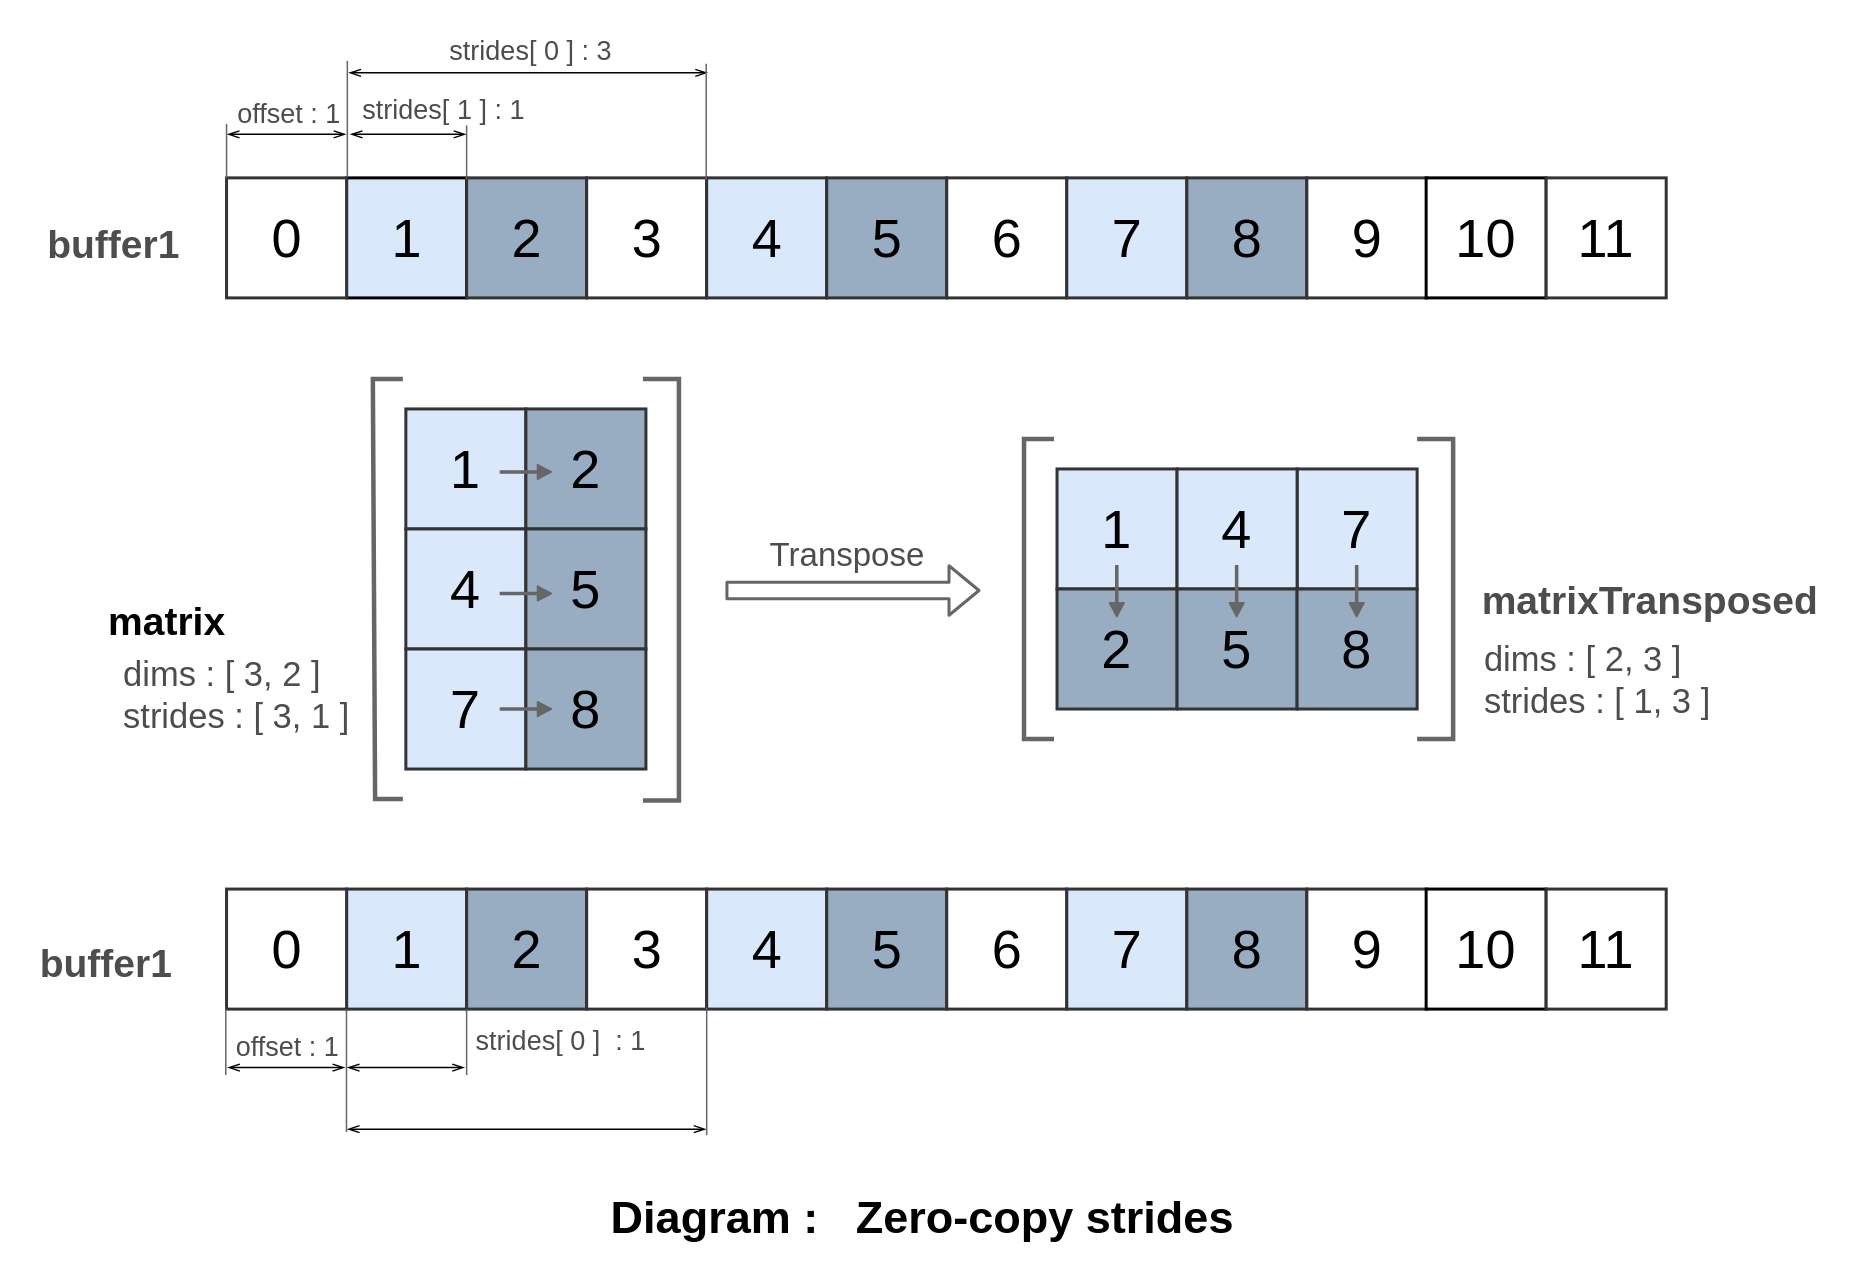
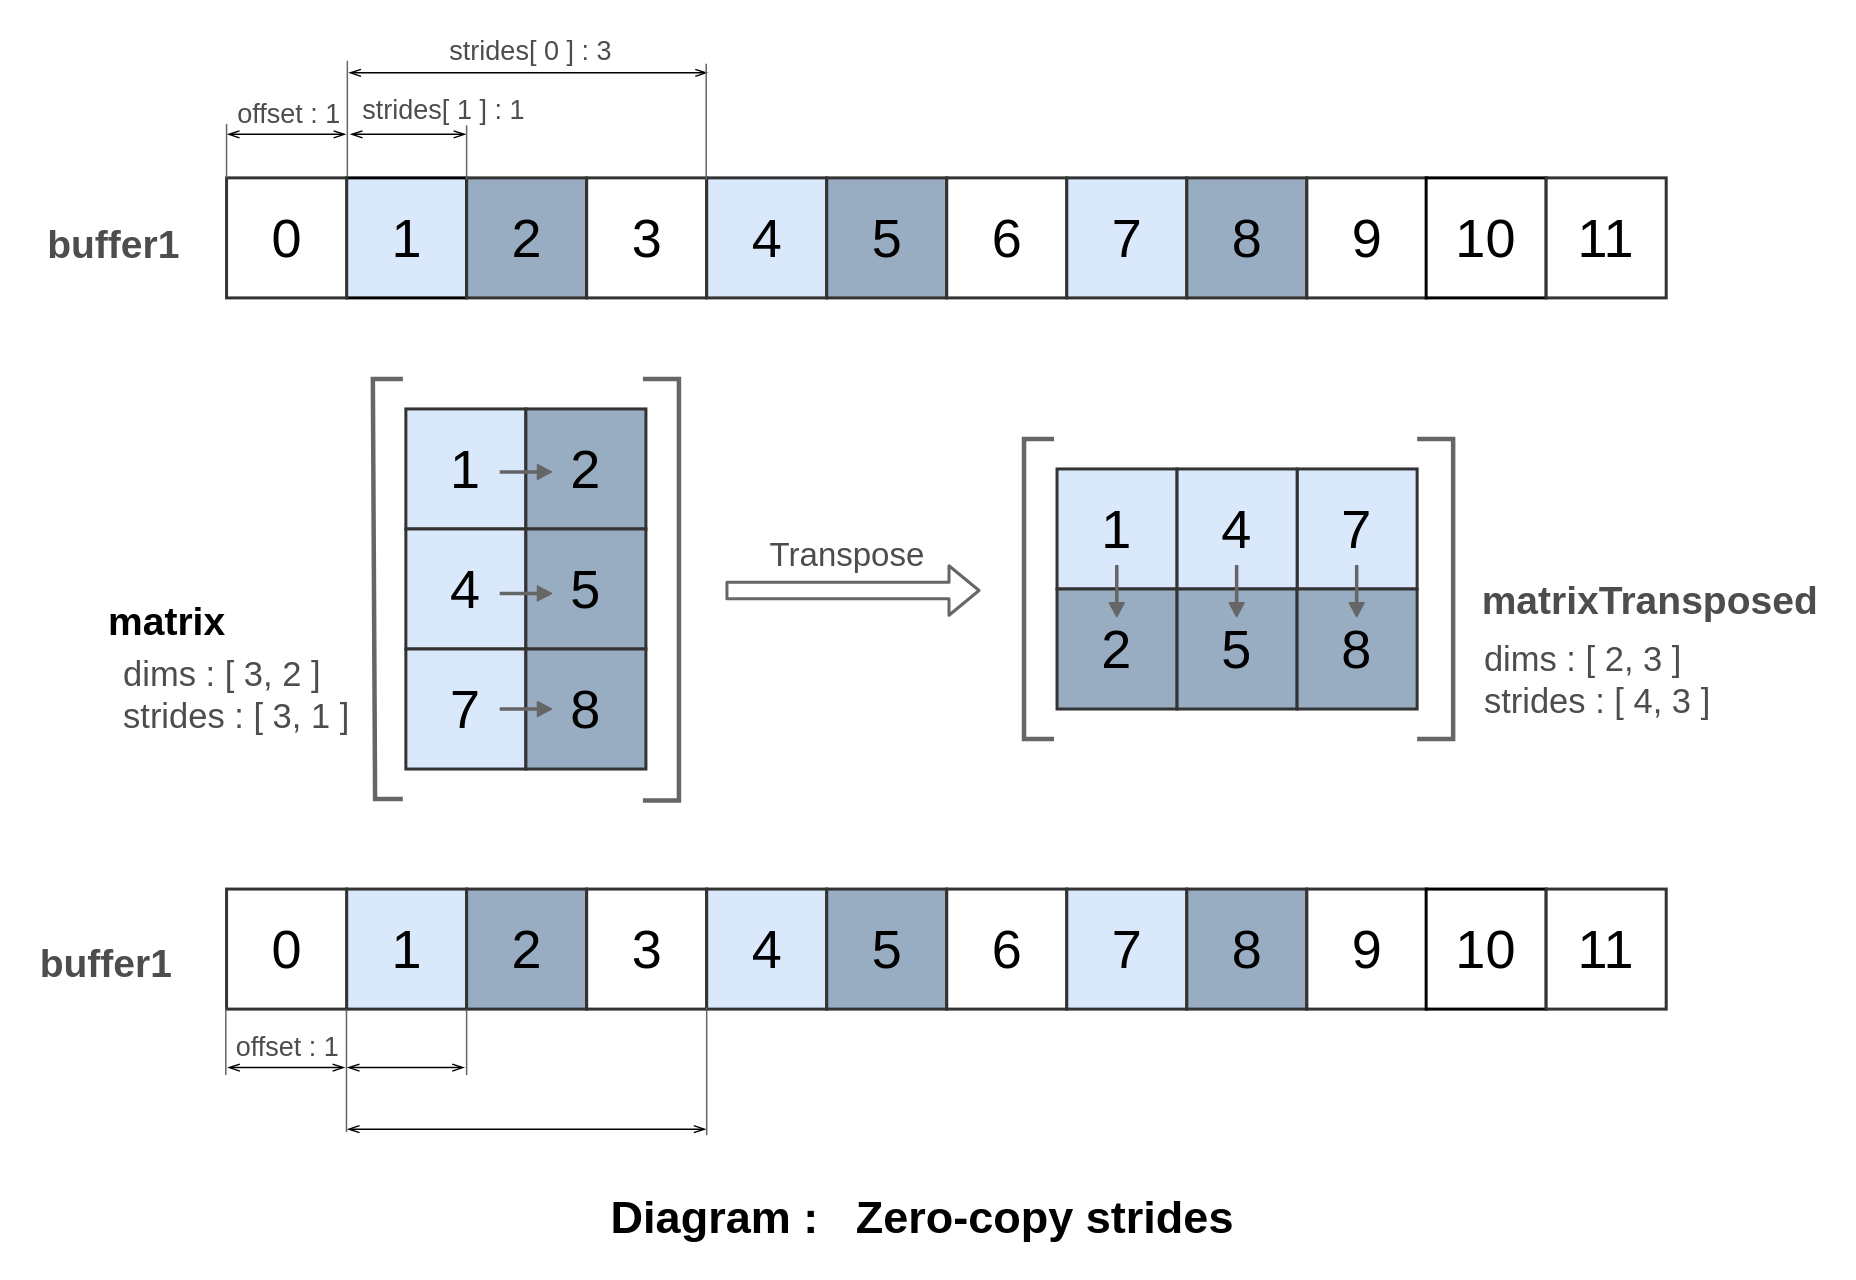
- <mxCell id="58" value="dims : [ 2, 3 ]&lt;br style=&quot;font-size: 23px;&quot;&gt;&lt;div style=&quot;font-size: 23px;&quot;&gt;&lt;span style=&quot;font-size: 23px;&quot;&gt;strides : [ 1, 3 ]&lt;/span&gt;&lt;/div&gt;" style="text;html=1;align=left;verticalAlign=middle;resizable=0;points=[];autosize=1;fontSize=23;fontColor=#4d4d4d;" parent="3" vertex="1"><mxGeometry x="967" y="400" width="160" height="65" as="geometry" /></mxCell>
+ <mxCell id="58" value="dims : [ 2, 3 ]&lt;br style=&quot;font-size: 23px;&quot;&gt;&lt;div style=&quot;font-size: 23px;&quot;&gt;&lt;span style=&quot;font-size: 23px;&quot;&gt;strides : [ 4, 3 ]&lt;/span&gt;&lt;/div&gt;" style="text;html=1;align=left;verticalAlign=middle;resizable=0;points=[];autosize=1;fontSize=23;fontColor=#4d4d4d;" parent="3" vertex="1"><mxGeometry x="967" y="400" width="160" height="65" as="geometry" /></mxCell>
- <mxCell id="36" value="strides[ 0 ]&amp;nbsp; : 1" style="text;html=1;align=center;verticalAlign=middle;resizable=0;points=[];autosize=1;fontSize=18;fontColor=#4D4D4D;" parent="3" vertex="1"><mxGeometry x="290.5" y="660" width="124" height="27" as="geometry" /></mxCell>
